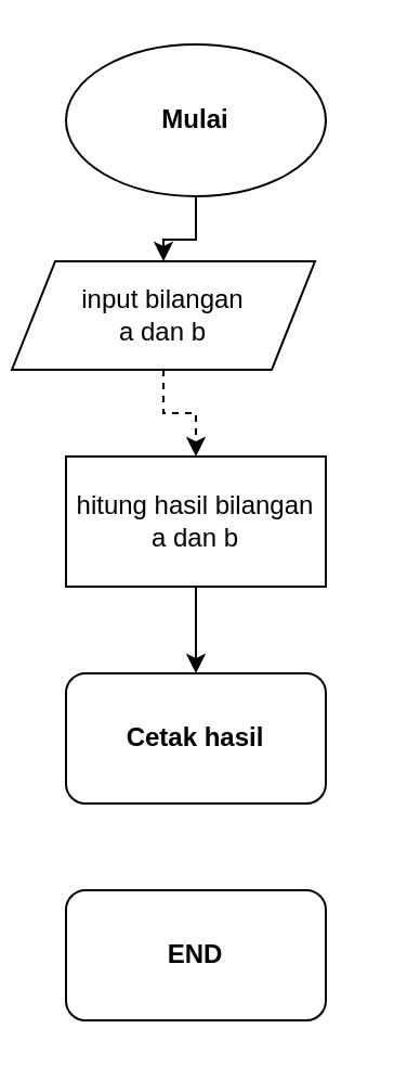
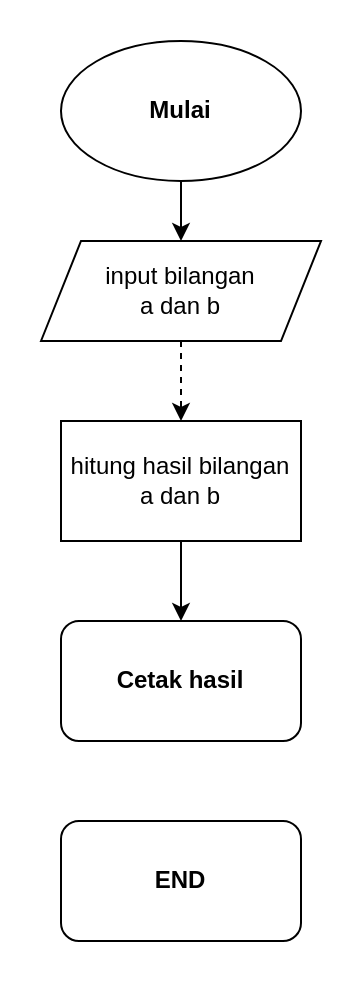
- <mxCell id="5" value="input bilangan&lt;div&gt;a dan b&lt;/div&gt;" style="shape=parallelogram;perimeter=parallelogramPerimeter;whiteSpace=wrap;html=1;fixedSize=1;" vertex="1" parent="1"><mxGeometry x="5" y="120" width="140" height="50" as="geometry" /></mxCell>
+ <mxCell id="5" value="input bilangan&lt;div&gt;a dan b&lt;/div&gt;" style="shape=parallelogram;perimeter=parallelogramPerimeter;whiteSpace=wrap;html=1;fixedSize=1;" vertex="1" parent="1"><mxGeometry x="20" y="120" width="140" height="50" as="geometry" /></mxCell>
